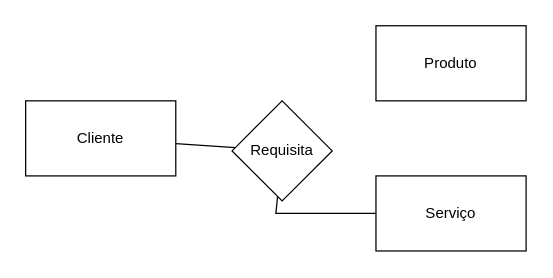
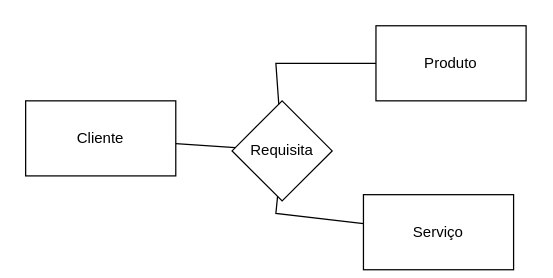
+ <mxCell id="8" value="" style="endArrow=none;html=1;rounded=0;" edge="1" parent="1" source="4" target="3"><mxGeometry width="50" height="50" relative="1" as="geometry"><mxPoint x="190" y="170" as="sourcePoint" /><mxPoint x="240" y="120" as="targetPoint" /><Array as="points"><mxPoint x="220" y="50" /></Array></mxGeometry></mxCell>
- <mxCell id="5" value="Serviço" style="rounded=0;whiteSpace=wrap;html=1;" vertex="1" parent="1"><mxGeometry x="300" y="140" width="120" height="60" as="geometry" /></mxCell>
+ <mxCell id="5" value="Serviço" style="rounded=0;whiteSpace=wrap;html=1;" vertex="1" parent="1"><mxGeometry x="290" y="155" width="120" height="60" as="geometry" /></mxCell>
